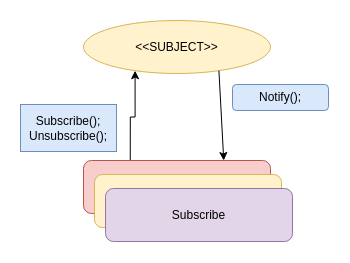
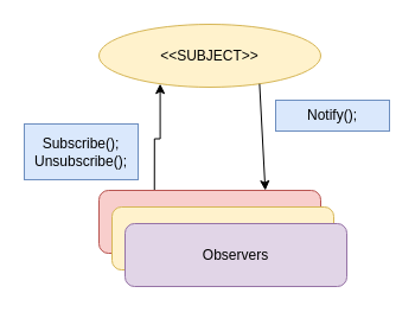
- <mxCell id="8" value="Notify();" style="whiteSpace=wrap;html=1;fillColor=#dae8fc;strokeColor=#6c8ebf;rounded=1;" vertex="1" parent="1"><mxGeometry x="232" y="84" width="96" height="26" as="geometry" /></mxCell>
+ <mxCell id="8" value="Notify();" style="rounded=0;whiteSpace=wrap;html=1;fillColor=#dae8fc;strokeColor=#6c8ebf;" vertex="1" parent="1"><mxGeometry x="232" y="84" width="96" height="26" as="geometry" /></mxCell>
- <mxCell id="7" value="Subscribe" style="rounded=1;whiteSpace=wrap;html=1;fillColor=#e1d5e7;strokeColor=#9673a6;" vertex="1" parent="1"><mxGeometry x="105" y="188" width="187" height="53" as="geometry" /></mxCell>
+ <mxCell id="7" value="Observers" style="rounded=1;whiteSpace=wrap;html=1;fillColor=#e1d5e7;strokeColor=#9673a6;" vertex="1" parent="1"><mxGeometry x="105" y="188" width="187" height="53" as="geometry" /></mxCell>
